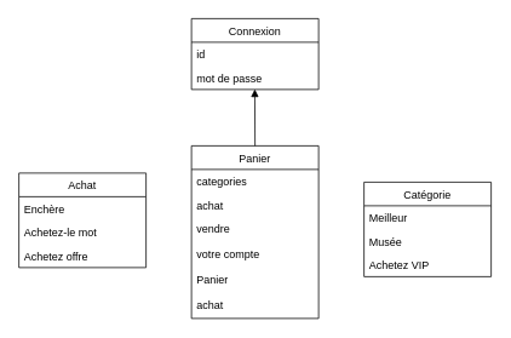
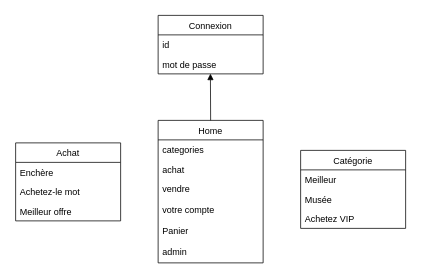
- <mxCell id="2" value="Panier" style="swimlane;fontStyle=0;childLayout=stackLayout;horizontal=1;startSize=26;fillColor=none;horizontalStack=0;resizeParent=1;resizeParentMax=0;resizeLast=0;collapsible=1;marginBottom=0;" vertex="1" parent="1"><mxGeometry x="210" y="160" width="140" height="190" as="geometry" /></mxCell>
+ <mxCell id="2" value="Home" style="swimlane;fontStyle=0;childLayout=stackLayout;horizontal=1;startSize=26;fillColor=none;horizontalStack=0;resizeParent=1;resizeParentMax=0;resizeLast=0;collapsible=1;marginBottom=0;" vertex="1" parent="1"><mxGeometry x="210" y="160" width="140" height="190" as="geometry" /></mxCell>
- <mxCell id="5" value="vendre&#10;&#10;votre compte&#10;&#10;Panier&#10;&#10;achat" style="text;strokeColor=none;fillColor=none;align=left;verticalAlign=top;spacingLeft=4;spacingRight=4;overflow=hidden;rotatable=0;points=[[0,0.5],[1,0.5]];portConstraint=eastwest;" vertex="1" parent="2"><mxGeometry y="78" width="140" height="112" as="geometry" /></mxCell>
+ <mxCell id="5" value="vendre&#10;&#10;votre compte&#10;&#10;Panier&#10;&#10;admin" style="text;strokeColor=none;fillColor=none;align=left;verticalAlign=top;spacingLeft=4;spacingRight=4;overflow=hidden;rotatable=0;points=[[0,0.5],[1,0.5]];portConstraint=eastwest;" vertex="1" parent="2"><mxGeometry y="78" width="140" height="112" as="geometry" /></mxCell>
- <mxCell id="13" value="Achetez offre" style="text;strokeColor=none;fillColor=none;align=left;verticalAlign=top;spacingLeft=4;spacingRight=4;overflow=hidden;rotatable=0;points=[[0,0.5],[1,0.5]];portConstraint=eastwest;" vertex="1" parent="10"><mxGeometry y="78" width="140" height="26" as="geometry" /></mxCell>
+ <mxCell id="13" value="Meilleur offre" style="text;strokeColor=none;fillColor=none;align=left;verticalAlign=top;spacingLeft=4;spacingRight=4;overflow=hidden;rotatable=0;points=[[0,0.5],[1,0.5]];portConstraint=eastwest;" vertex="1" parent="10"><mxGeometry y="78" width="140" height="26" as="geometry" /></mxCell>
